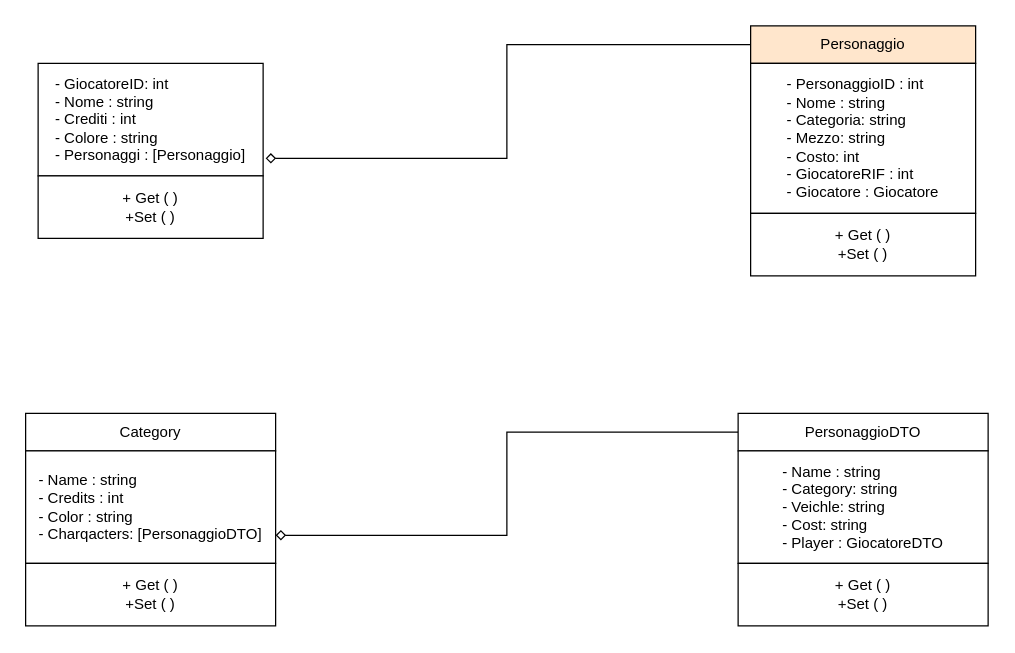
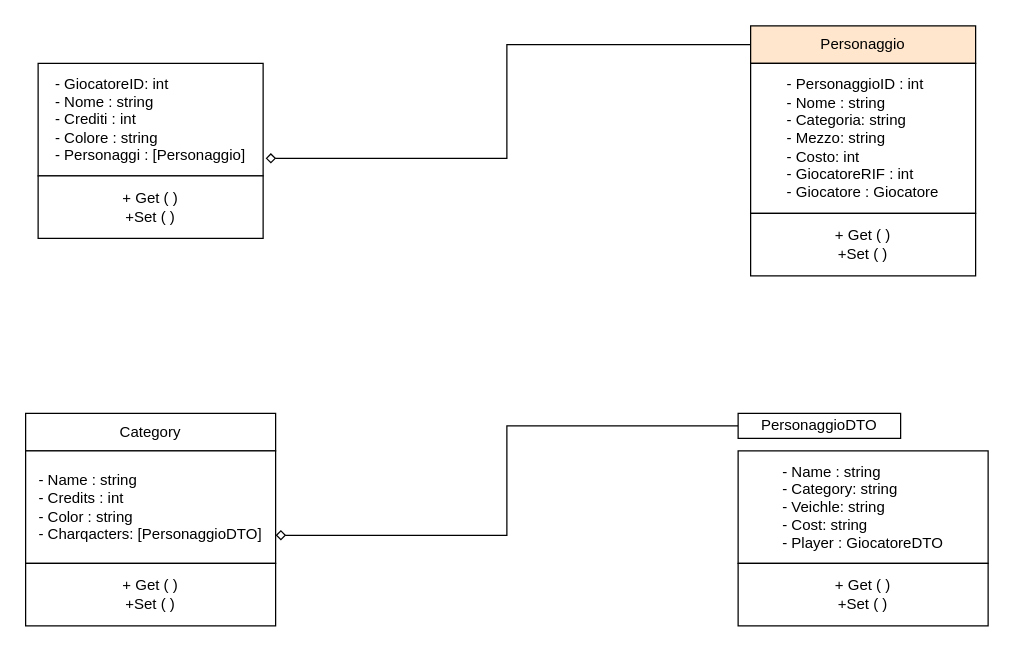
- <mxCell id="12" value="PersonaggioDTO" style="rounded=0;whiteSpace=wrap;html=1;" vertex="1" parent="1"><mxGeometry x="590" y="330" width="200" height="30" as="geometry" /></mxCell>
+ <mxCell id="12" value="PersonaggioDTO" style="rounded=0;whiteSpace=wrap;html=1;" vertex="1" parent="1"><mxGeometry x="590" y="330" width="130" height="20" as="geometry" /></mxCell>
